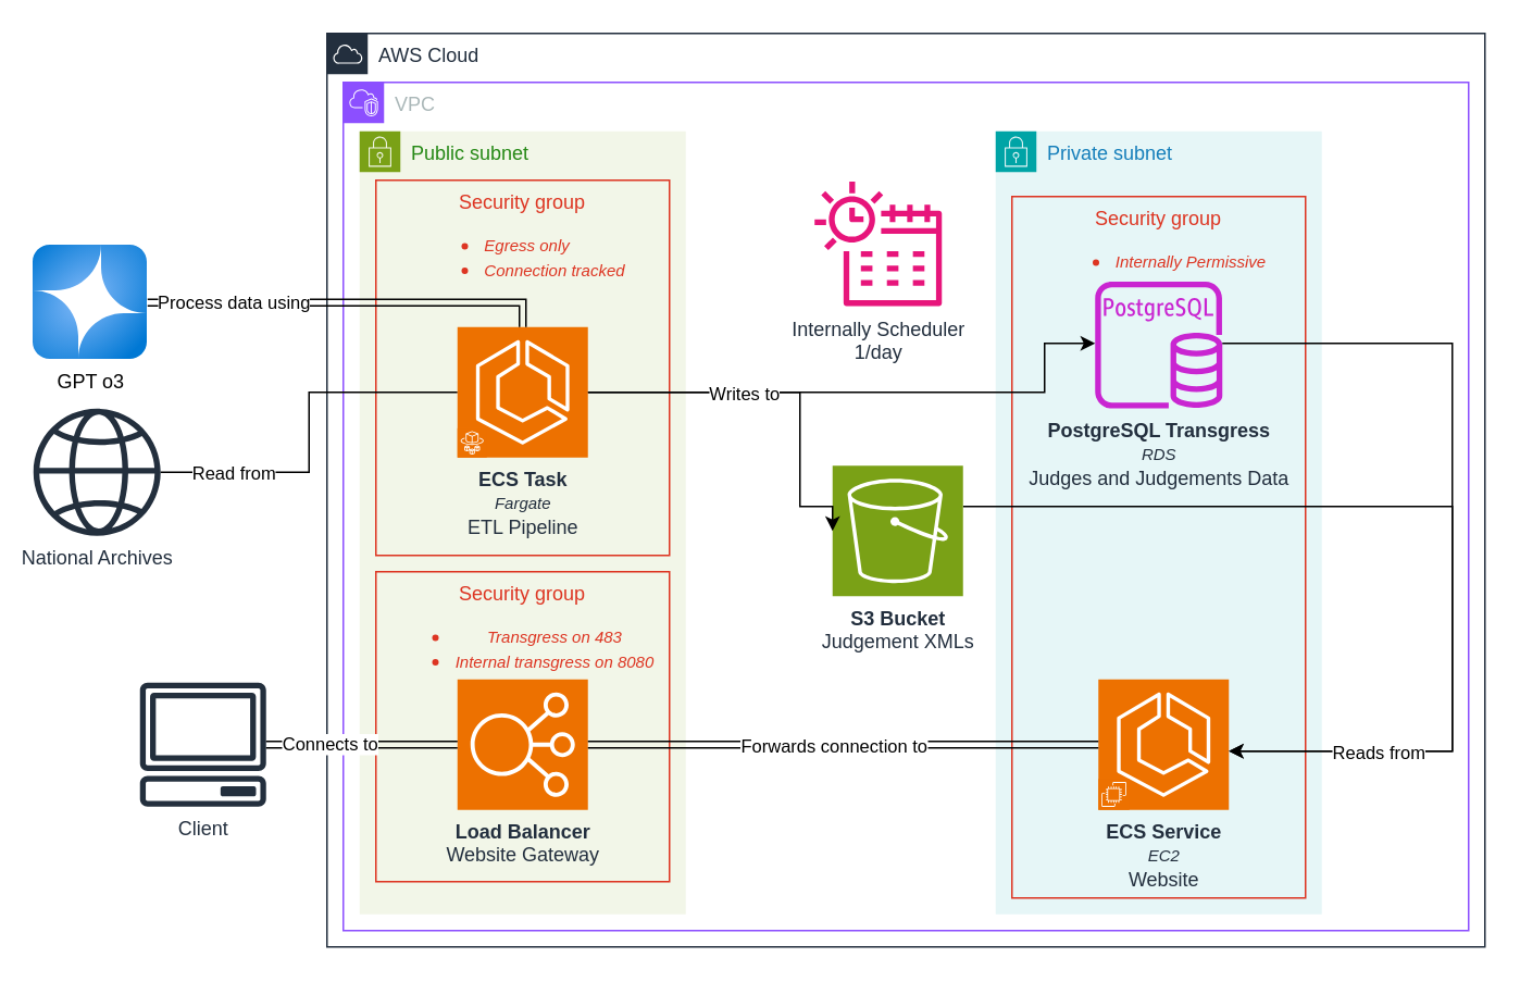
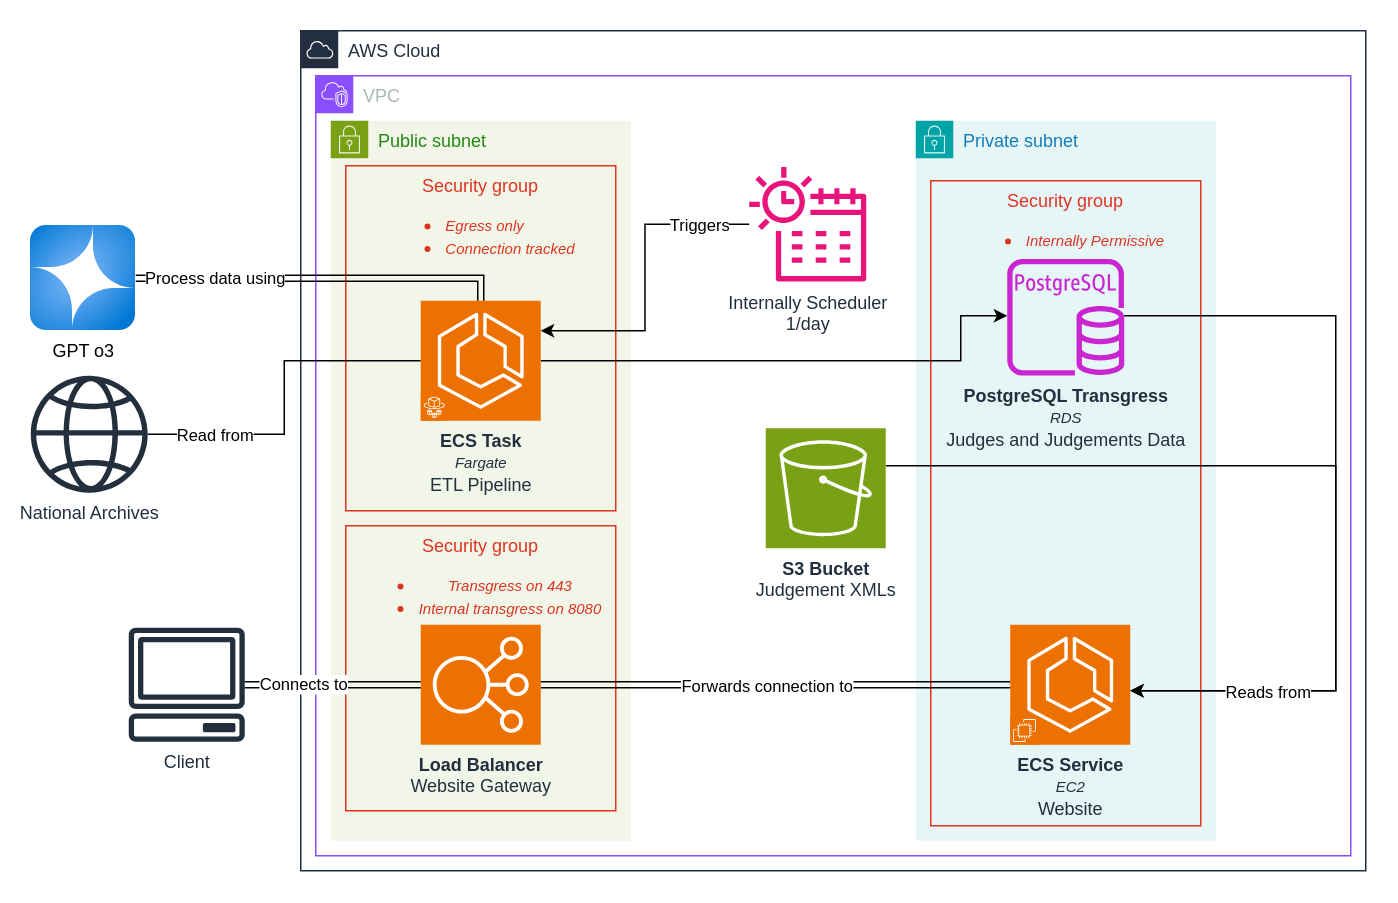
+ <mxCell id="34" style="edgeStyle=orthogonalEdgeStyle;rounded=0;orthogonalLoop=1;jettySize=auto;html=1;entryX=1;entryY=0.25;entryDx=0;entryDy=0;entryPerimeter=0;" edge="1" parent="1" source="4" target="15"><mxGeometry relative="1" as="geometry" /></mxCell>
+ <mxCell id="35" value="Triggers" style="edgeLabel;html=1;align=center;verticalAlign=middle;resizable=0;points=[];" vertex="1" connectable="0" parent="34"><mxGeometry x="-0.676" relative="1" as="geometry"><mxPoint as="offset" /></mxGeometry></mxCell>
- <mxCell id="32" style="edgeStyle=orthogonalEdgeStyle;rounded=0;orthogonalLoop=1;jettySize=auto;html=1;entryX=0;entryY=0.5;entryDx=0;entryDy=0;entryPerimeter=0;" parent="1" source="15" target="20" edge="1"><mxGeometry relative="1" as="geometry"><Array as="points"><mxPoint x="490" y="240" /><mxPoint x="490" y="310" /></Array></mxGeometry></mxCell>
- <mxCell id="33" value="Writes to" style="edgeLabel;html=1;align=center;verticalAlign=middle;resizable=0;points=[];" parent="32" vertex="1" connectable="0"><mxGeometry x="-0.337" y="2" relative="1" as="geometry"><mxPoint x="17" y="2" as="offset" /></mxGeometry></mxCell>
- <mxCell id="17" value="Security group&lt;div&gt;&lt;ul&gt;&lt;li&gt;&lt;span style=&quot;background-color: transparent; color: light-dark(rgb(221, 53, 34), rgb(255, 133, 117));&quot;&gt;&lt;font style=&quot;font-size: 10px;&quot;&gt;&lt;i&gt;Transgress on 483&lt;/i&gt;&lt;/font&gt;&lt;/span&gt;&lt;/li&gt;&lt;li&gt;&lt;span style=&quot;background-color: transparent; color: light-dark(rgb(221, 53, 34), rgb(255, 133, 117));&quot;&gt;&lt;font style=&quot;font-size: 10px;&quot;&gt;&lt;i&gt;Internal transgress on 8080&lt;/i&gt;&lt;/font&gt;&lt;/span&gt;&lt;/li&gt;&lt;/ul&gt;&lt;/div&gt;" style="fillColor=none;strokeColor=#DD3522;verticalAlign=top;fontStyle=0;fontColor=#DD3522;whiteSpace=wrap;html=1;" parent="1" vertex="1"><mxGeometry x="230" y="350" width="180" height="190" as="geometry" /></mxCell>
+ <mxCell id="17" value="Security group&lt;div&gt;&lt;ul&gt;&lt;li&gt;&lt;span style=&quot;background-color: transparent; color: light-dark(rgb(221, 53, 34), rgb(255, 133, 117));&quot;&gt;&lt;font style=&quot;font-size: 10px;&quot;&gt;&lt;i&gt;Transgress on 443&lt;/i&gt;&lt;/font&gt;&lt;/span&gt;&lt;/li&gt;&lt;li&gt;&lt;span style=&quot;background-color: transparent; color: light-dark(rgb(221, 53, 34), rgb(255, 133, 117));&quot;&gt;&lt;font style=&quot;font-size: 10px;&quot;&gt;&lt;i&gt;Internal transgress on 8080&lt;/i&gt;&lt;/font&gt;&lt;/span&gt;&lt;/li&gt;&lt;/ul&gt;&lt;/div&gt;" style="fillColor=none;strokeColor=#DD3522;verticalAlign=top;fontStyle=0;fontColor=#DD3522;whiteSpace=wrap;html=1;" parent="1" vertex="1"><mxGeometry x="230" y="350" width="180" height="190" as="geometry" /></mxCell>
